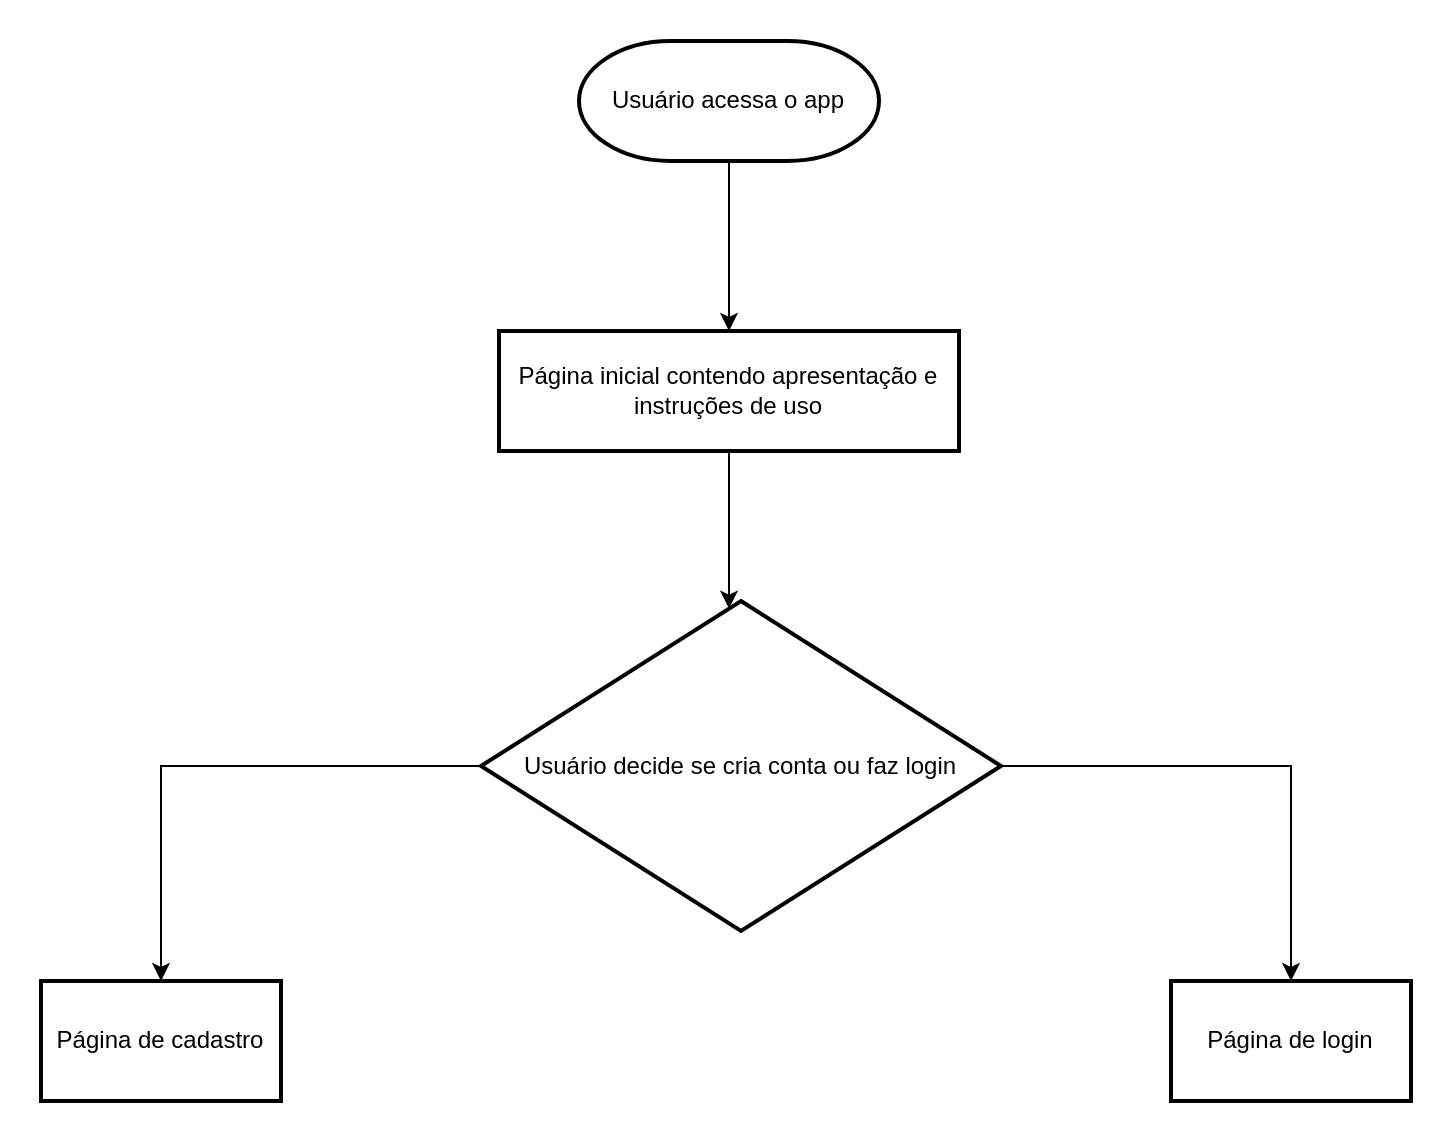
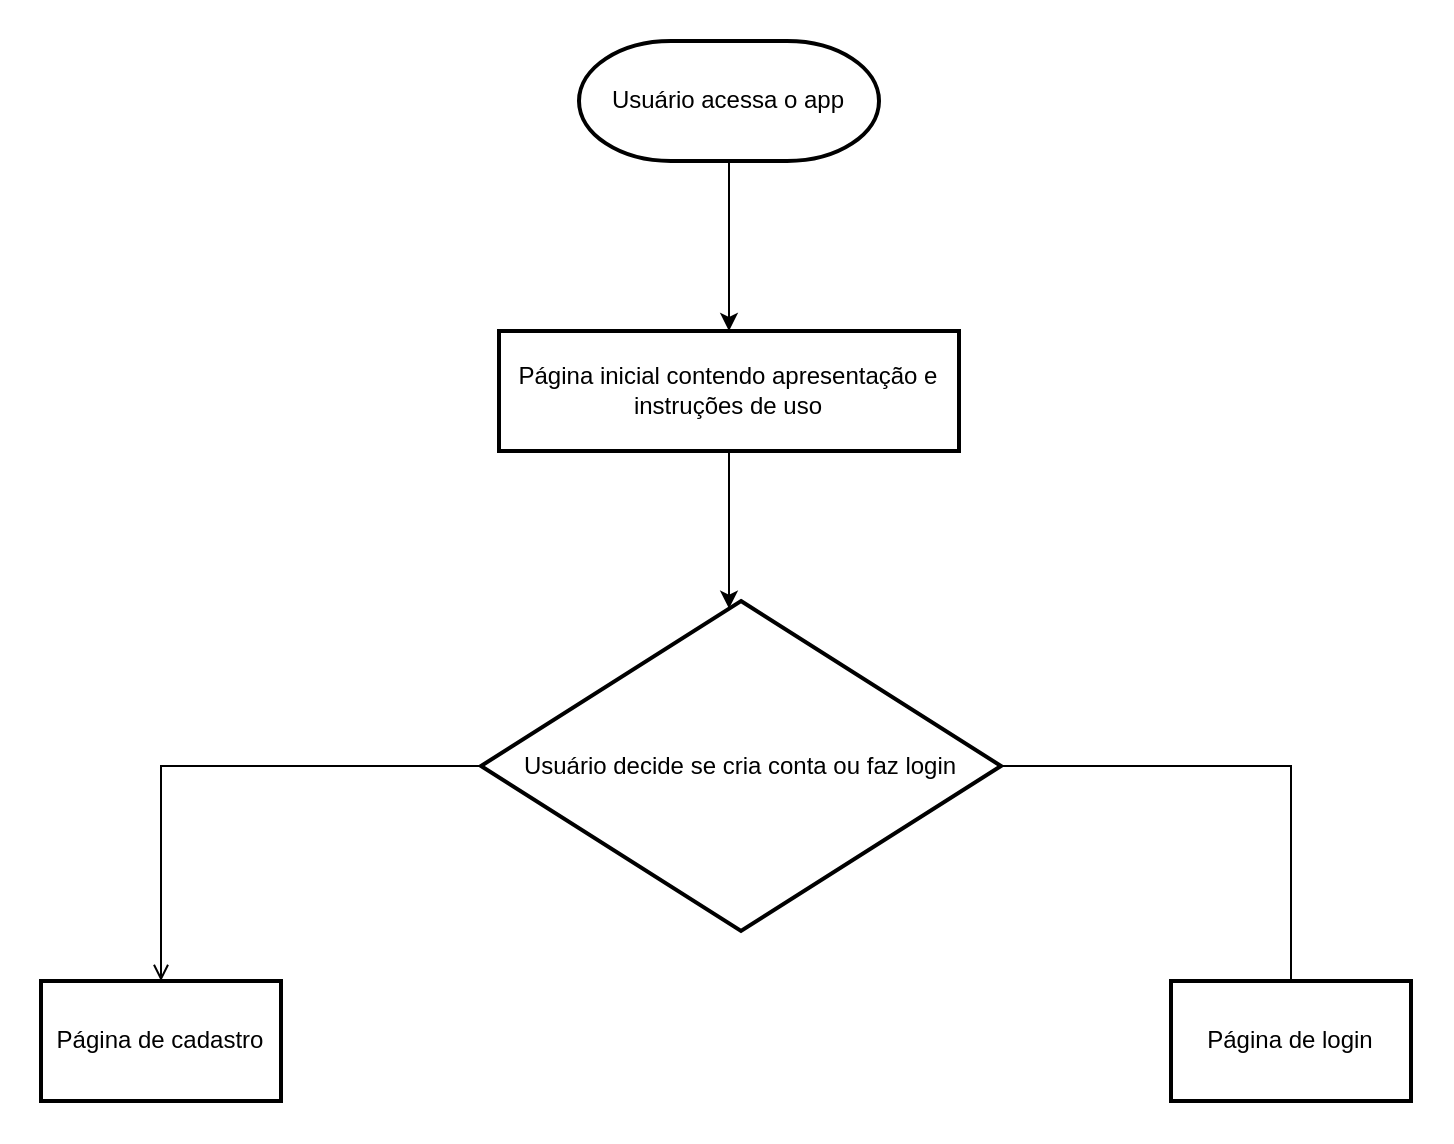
- <mxCell id="6" value="" style="edgeStyle=orthogonalEdgeStyle;rounded=0;orthogonalLoop=1;jettySize=auto;html=1;" edge="1" parent="1" source="8" target="9"><mxGeometry relative="1" as="geometry" /></mxCell>
+ <mxCell id="6" value="" style="edgeStyle=orthogonalEdgeStyle;rounded=0;orthogonalLoop=1;jettySize=auto;html=1;endArrow=open;" edge="1" parent="1" source="8" target="9"><mxGeometry relative="1" as="geometry" /></mxCell>
- <mxCell id="7" value="" style="edgeStyle=orthogonalEdgeStyle;rounded=0;orthogonalLoop=1;jettySize=auto;html=1;" edge="1" parent="1" source="8" target="10"><mxGeometry relative="1" as="geometry" /></mxCell>
+ <mxCell id="7" value="" style="edgeStyle=orthogonalEdgeStyle;rounded=0;orthogonalLoop=1;jettySize=auto;html=1;endArrow=none;" edge="1" parent="1" source="8" target="10"><mxGeometry relative="1" as="geometry" /></mxCell>
